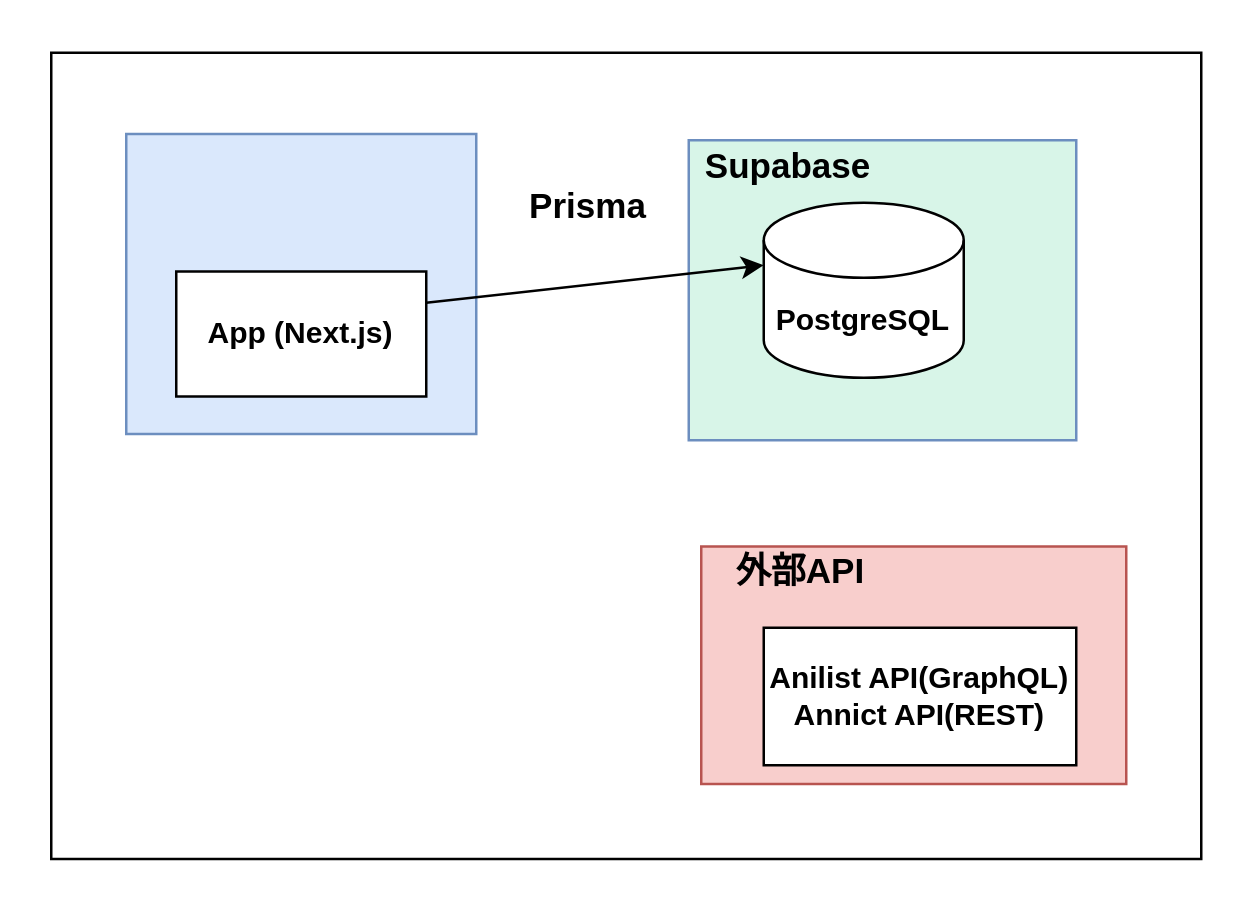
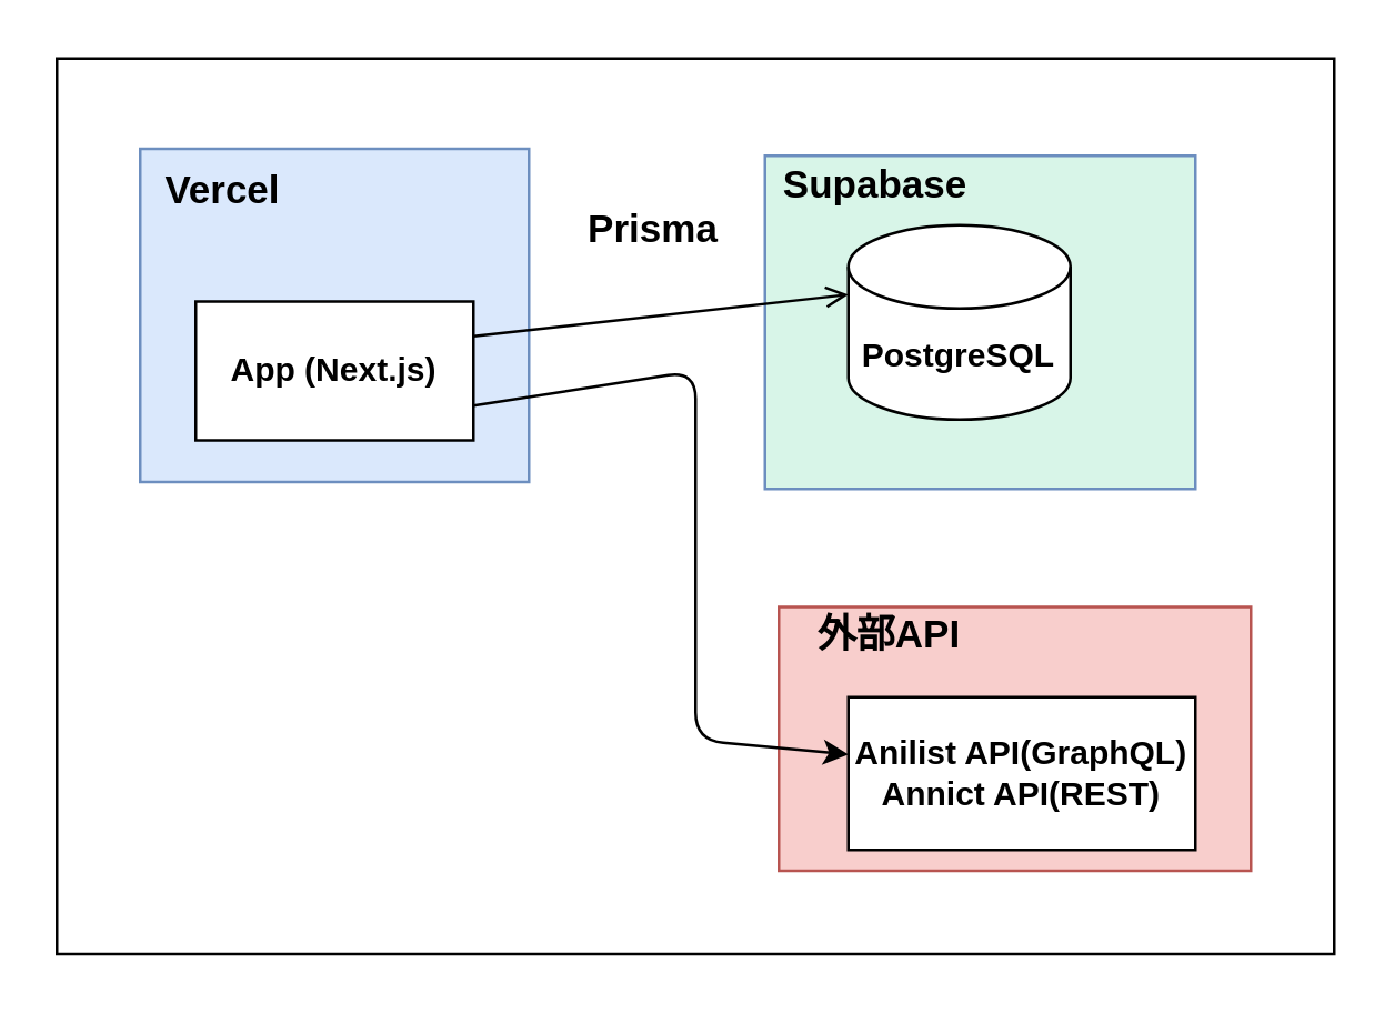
+ <mxCell id="6" value="&lt;b&gt;&lt;font style=&quot;font-size: 14px;&quot;&gt;Vercel&lt;/font&gt;&lt;/b&gt;" style="text;html=1;align=center;verticalAlign=middle;whiteSpace=wrap;rounded=0;" parent="1" vertex="1"><mxGeometry x="50" y="53" width="60" height="30" as="geometry" /></mxCell>
- <mxCell id="11" style="edgeStyle=none;html=1;entryX=0;entryY=0;entryDx=0;entryDy=25;entryPerimeter=0;exitX=1;exitY=0.25;exitDx=0;exitDy=0;" parent="1" source="8" target="10" edge="1"><mxGeometry relative="1" as="geometry" /></mxCell>
+ <mxCell id="11" style="edgeStyle=none;html=1;entryX=0;entryY=0;entryDx=0;entryDy=25;entryPerimeter=0;exitX=1;exitY=0.25;exitDx=0;exitDy=0;endArrow=open;" parent="1" source="8" target="10" edge="1"><mxGeometry relative="1" as="geometry" /></mxCell>
+ <mxCell id="7" style="edgeStyle=none;html=1;entryX=0;entryY=0.375;entryDx=0;entryDy=0;exitX=1;exitY=0.75;exitDx=0;exitDy=0;entryPerimeter=0;" parent="1" source="8" target="13" edge="1"><mxGeometry relative="1" as="geometry"><Array as="points"><mxPoint x="250" y="133" /><mxPoint x="250" y="266" /></Array></mxGeometry></mxCell>
